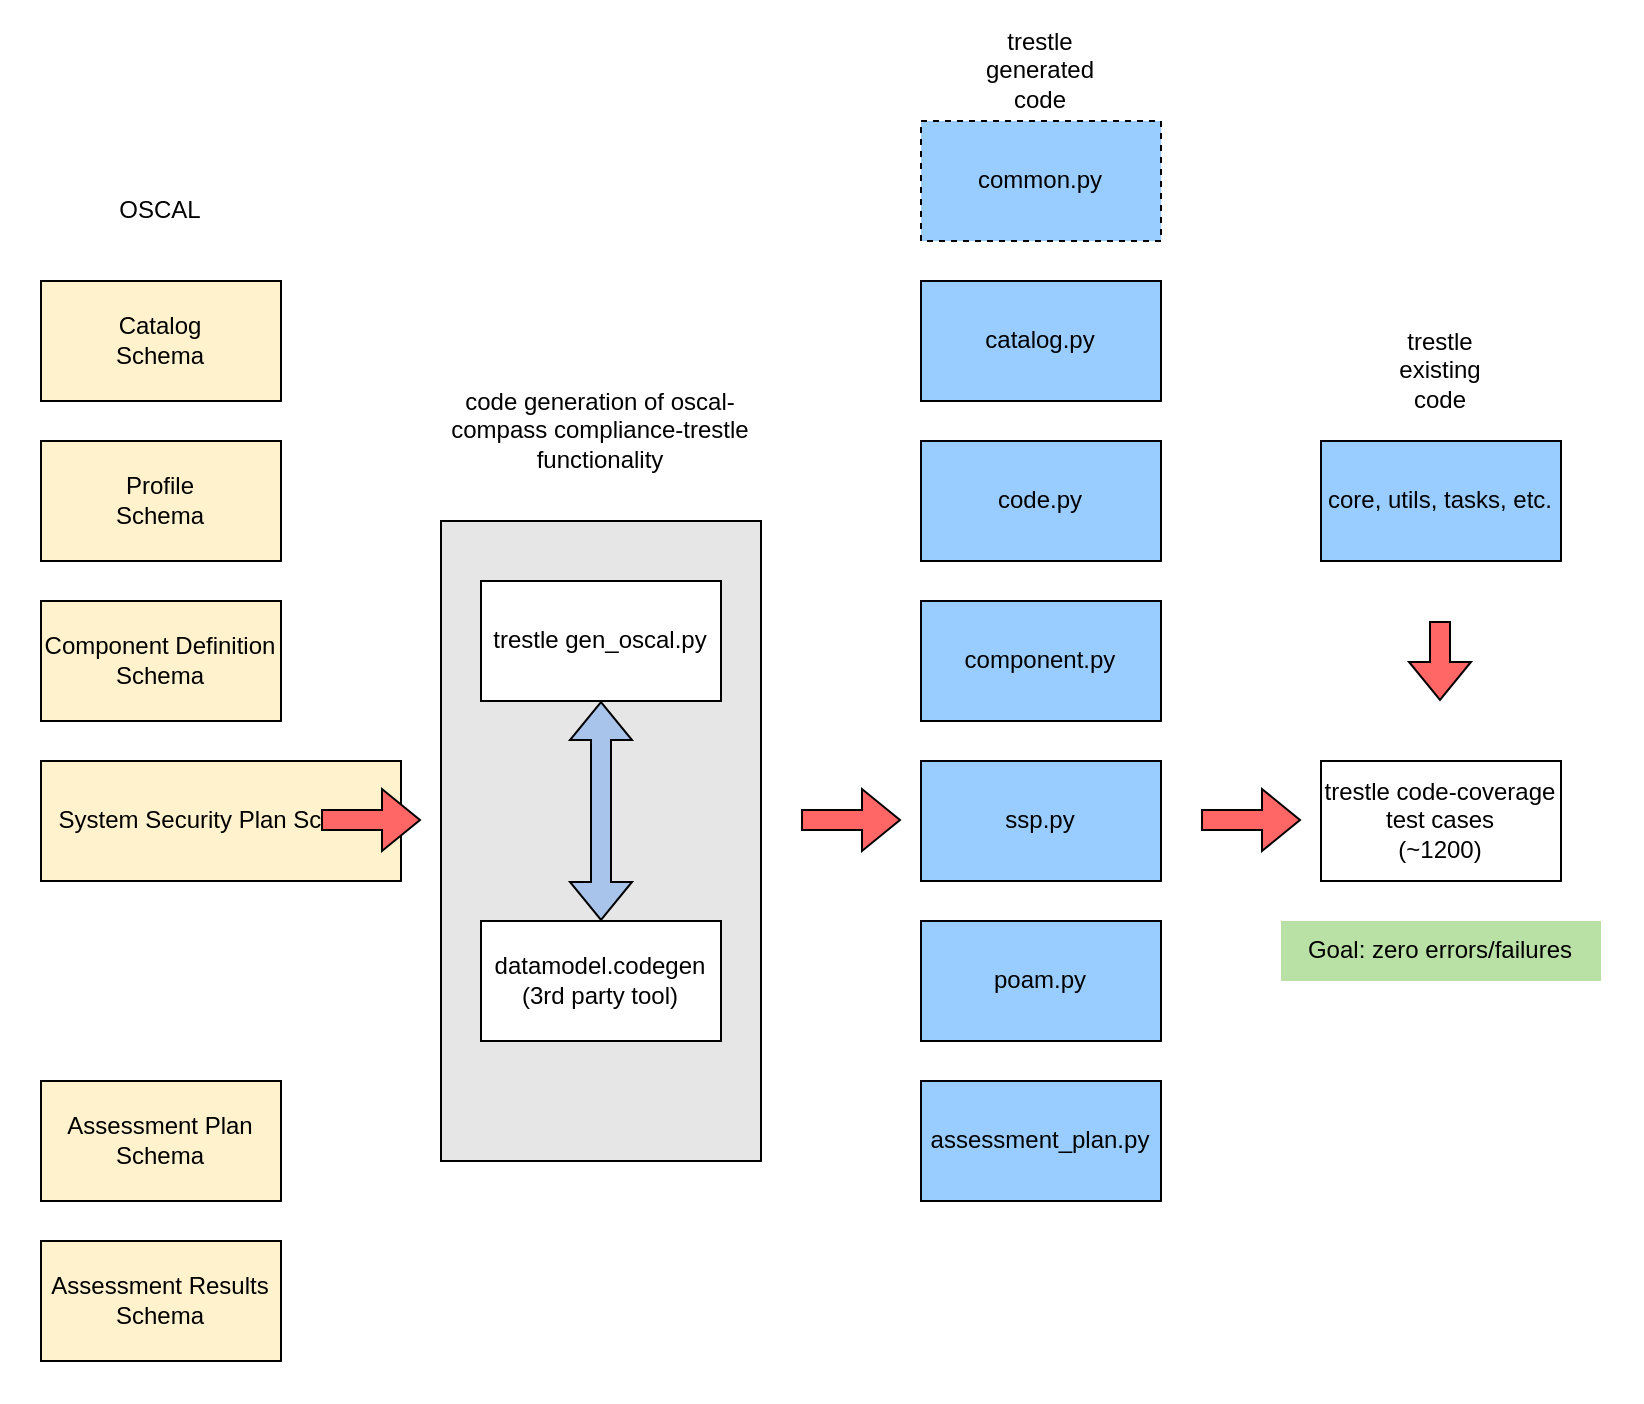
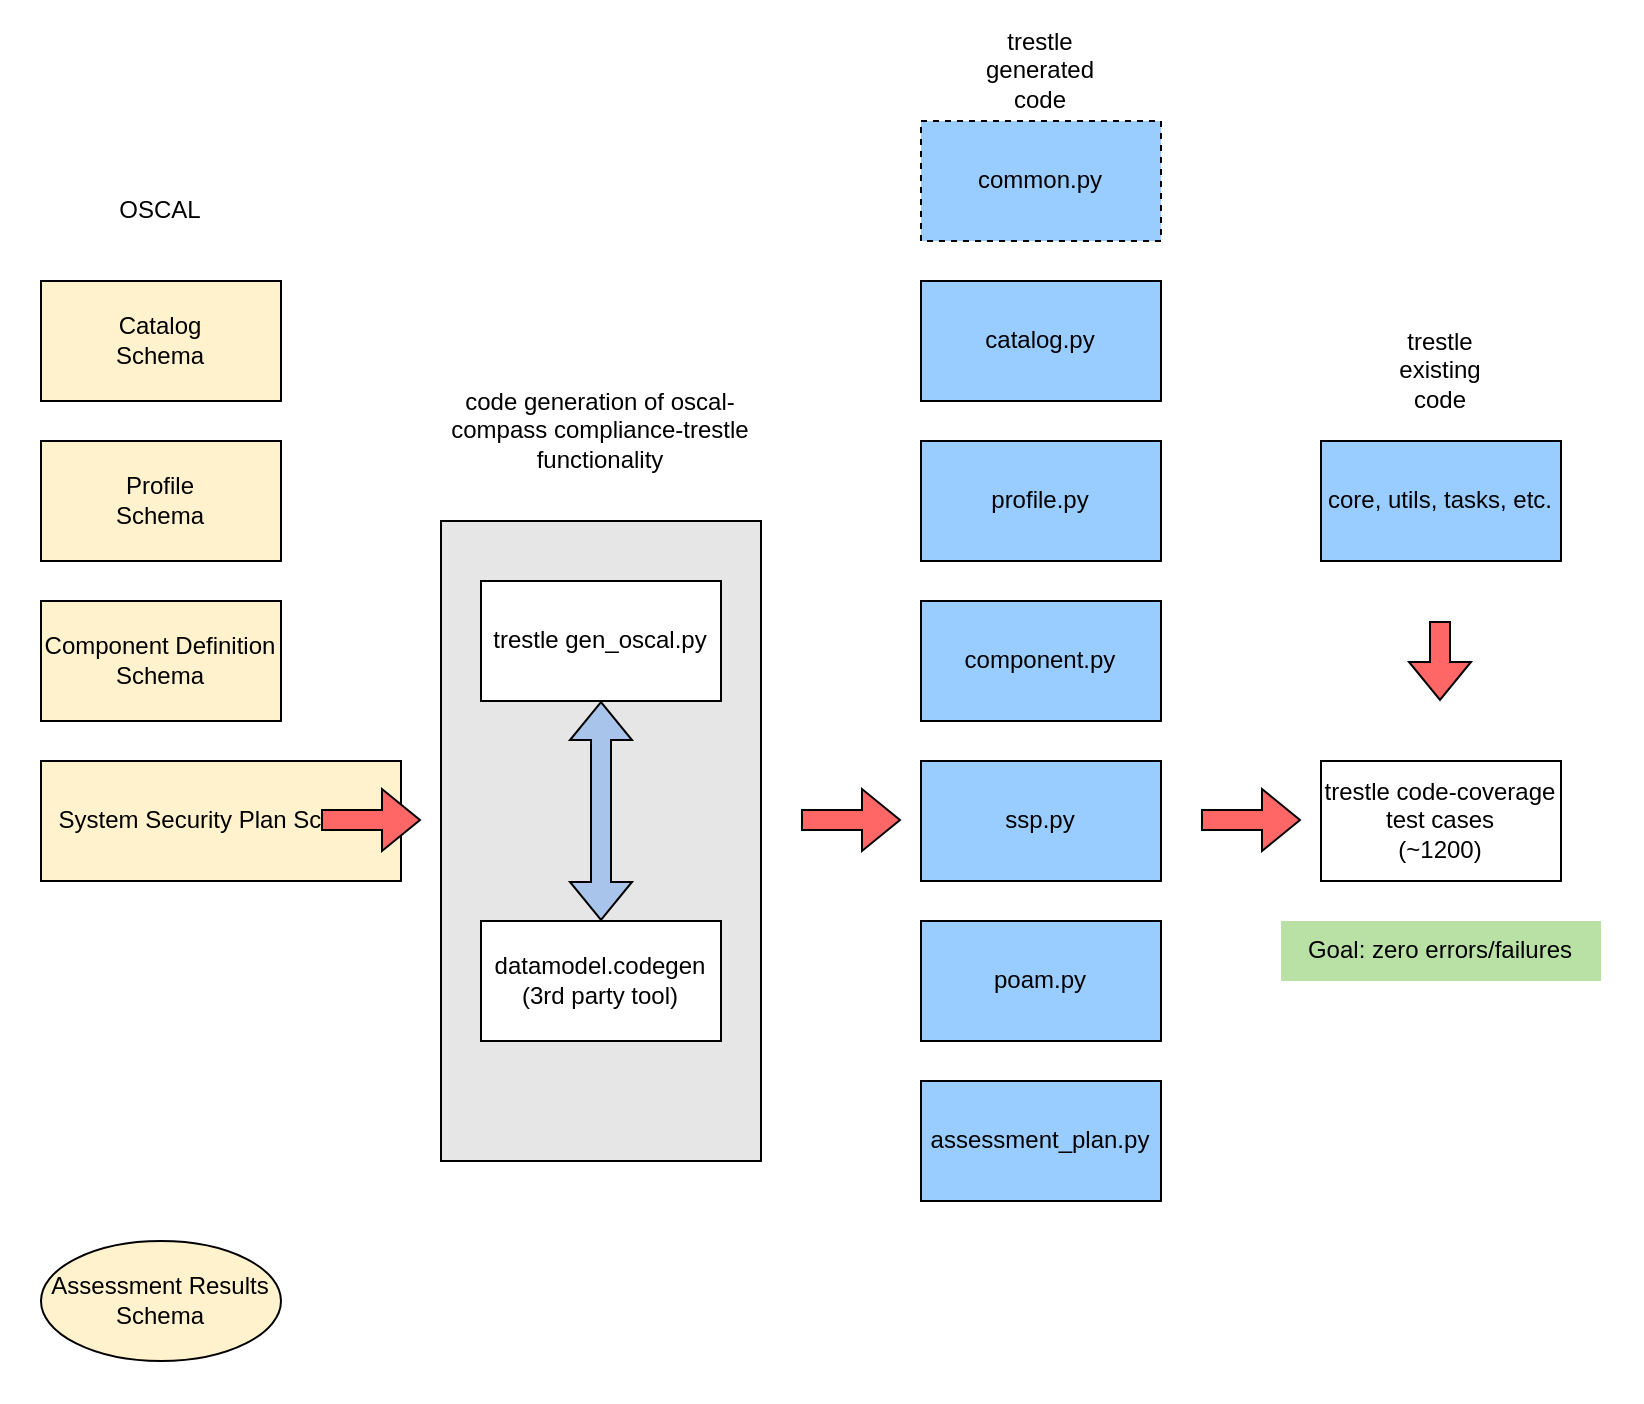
- <mxCell id="13" value="code.py" style="rounded=0;whiteSpace=wrap;html=1;fillColor=#99CCFF;" vertex="1" parent="1"><mxGeometry x="460" y="220" width="120" height="60" as="geometry" /></mxCell>
+ <mxCell id="13" value="profile.py" style="rounded=0;whiteSpace=wrap;html=1;fillColor=#99CCFF;" vertex="1" parent="1"><mxGeometry x="460" y="220" width="120" height="60" as="geometry" /></mxCell>
- <mxCell id="7" value="Assessment Plan Schema" style="rounded=0;whiteSpace=wrap;html=1;fillColor=#FFF2CC;" vertex="1" parent="1"><mxGeometry x="20" y="540" width="120" height="60" as="geometry" /></mxCell>
- <mxCell id="8" value="Assessment Results Schema" style="rounded=0;whiteSpace=wrap;html=1;fillColor=#FFF2CC;" vertex="1" parent="1"><mxGeometry x="20" y="620" width="120" height="60" as="geometry" /></mxCell>
+ <mxCell id="8" value="Assessment Results Schema" style="ellipse;whiteSpace=wrap;html=1;fillColor=#FFF2CC;" vertex="1" parent="1"><mxGeometry x="20" y="620" width="120" height="60" as="geometry" /></mxCell>
